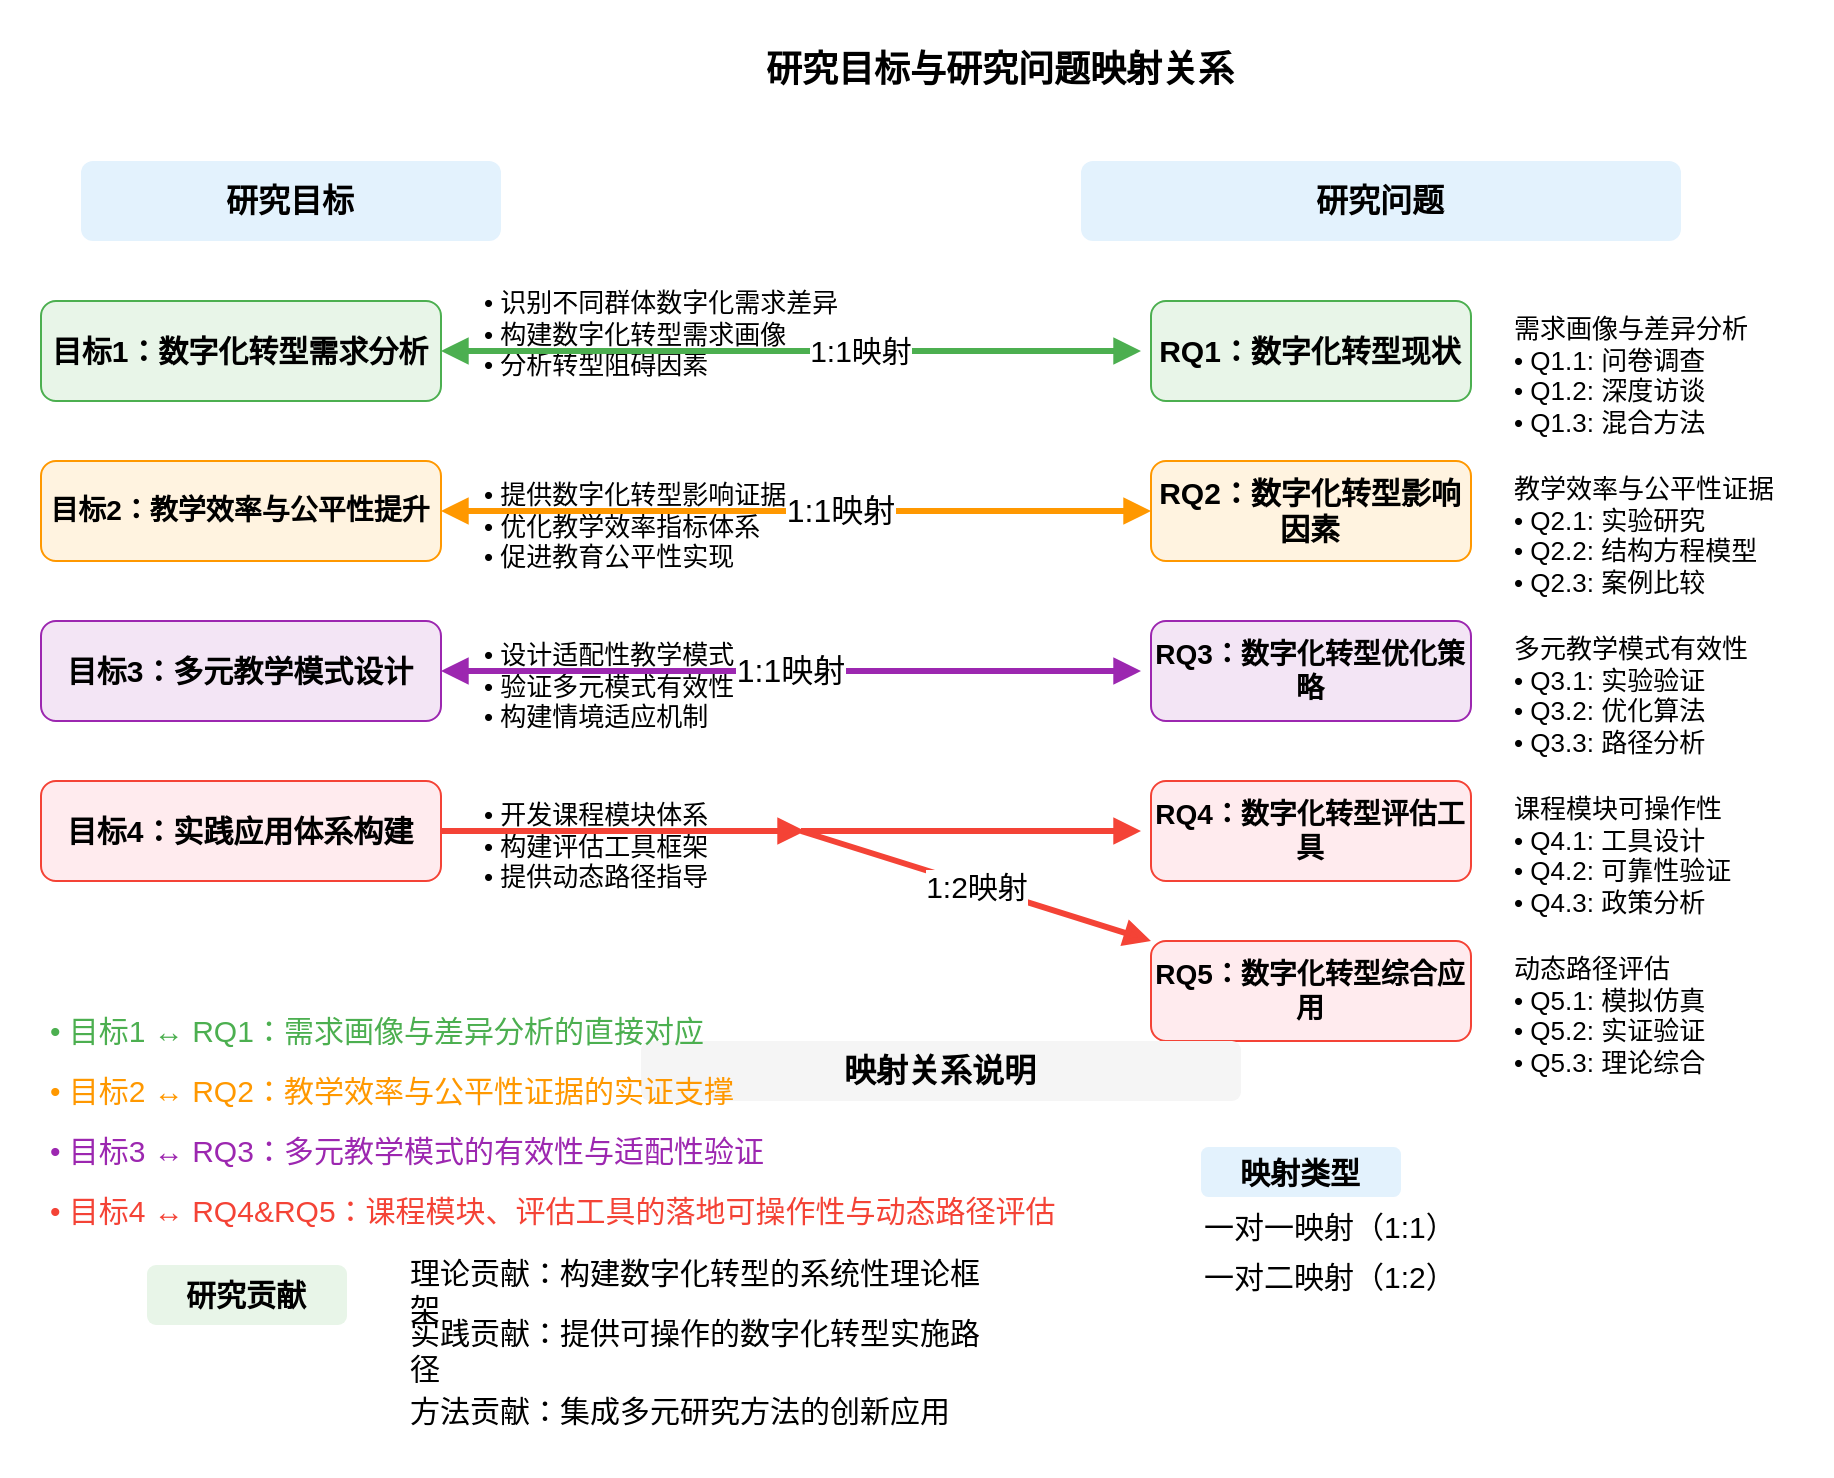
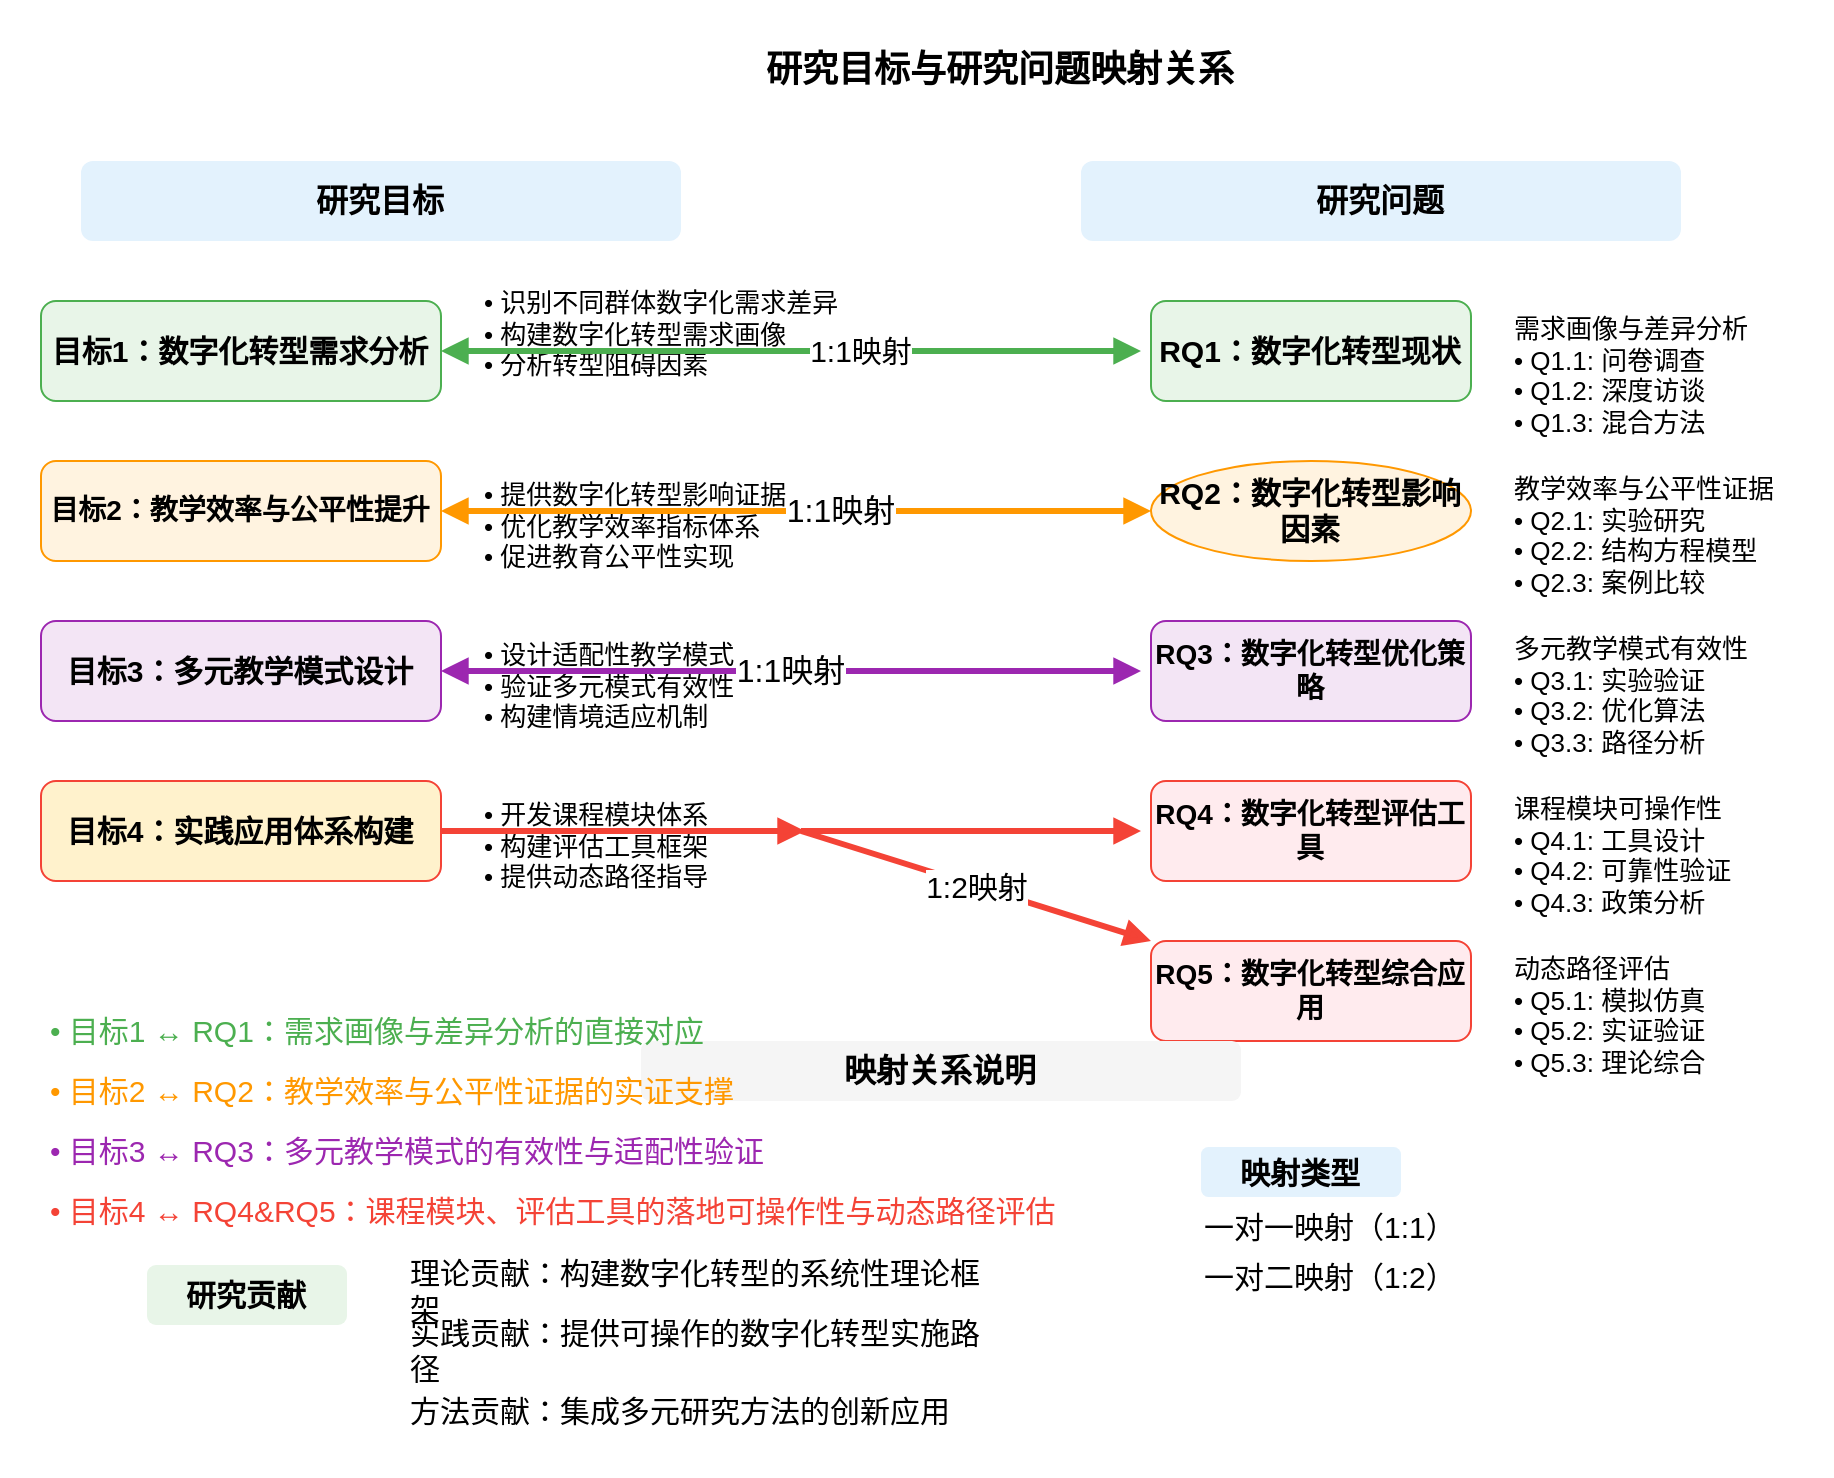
- <mxCell id="3" value="研究目标" style="text;html=1;strokeColor=none;fillColor=#e3f2fd;align=center;verticalAlign=middle;whiteSpace=wrap;rounded=1;fontSize=16;fontStyle=1;" parent="1" vertex="1"><mxGeometry x="40" y="80" width="210" height="40" as="geometry" /></mxCell>
+ <mxCell id="3" value="研究目标" style="text;html=1;strokeColor=none;fillColor=#e3f2fd;align=center;verticalAlign=middle;whiteSpace=wrap;rounded=1;fontSize=16;fontStyle=1;" parent="1" vertex="1"><mxGeometry x="40" y="80" width="300" height="40" as="geometry" /></mxCell>
- <mxCell id="15" value="RQ2：数字化转型影响因素" style="rounded=1;whiteSpace=wrap;html=1;fillColor=#fff3e0;strokeColor=#ff9800;fontSize=15;fontStyle=1;align=center;" parent="1" vertex="1"><mxGeometry x="575" y="230" width="160" height="50" as="geometry" /></mxCell>
+ <mxCell id="15" value="RQ2：数字化转型影响因素" style="ellipse;whiteSpace=wrap;html=1;fillColor=#fff3e0;strokeColor=#ff9800;fontSize=15;fontStyle=1;align=center;" parent="1" vertex="1"><mxGeometry x="575" y="230" width="160" height="50" as="geometry" /></mxCell>
- <mxCell id="10" value="目标4：实践应用体系构建" style="rounded=1;whiteSpace=wrap;html=1;fillColor=#ffebee;strokeColor=#f44336;fontSize=15;fontStyle=1;align=center;" parent="1" vertex="1"><mxGeometry x="20" y="390" width="200" height="50" as="geometry" /></mxCell>
+ <mxCell id="10" value="目标4：实践应用体系构建" style="rounded=1;whiteSpace=wrap;html=1;fillColor=#fff2cc;strokeColor=#f44336;fontSize=15;fontStyle=1;align=center;" parent="1" vertex="1"><mxGeometry x="20" y="390" width="200" height="50" as="geometry" /></mxCell>
